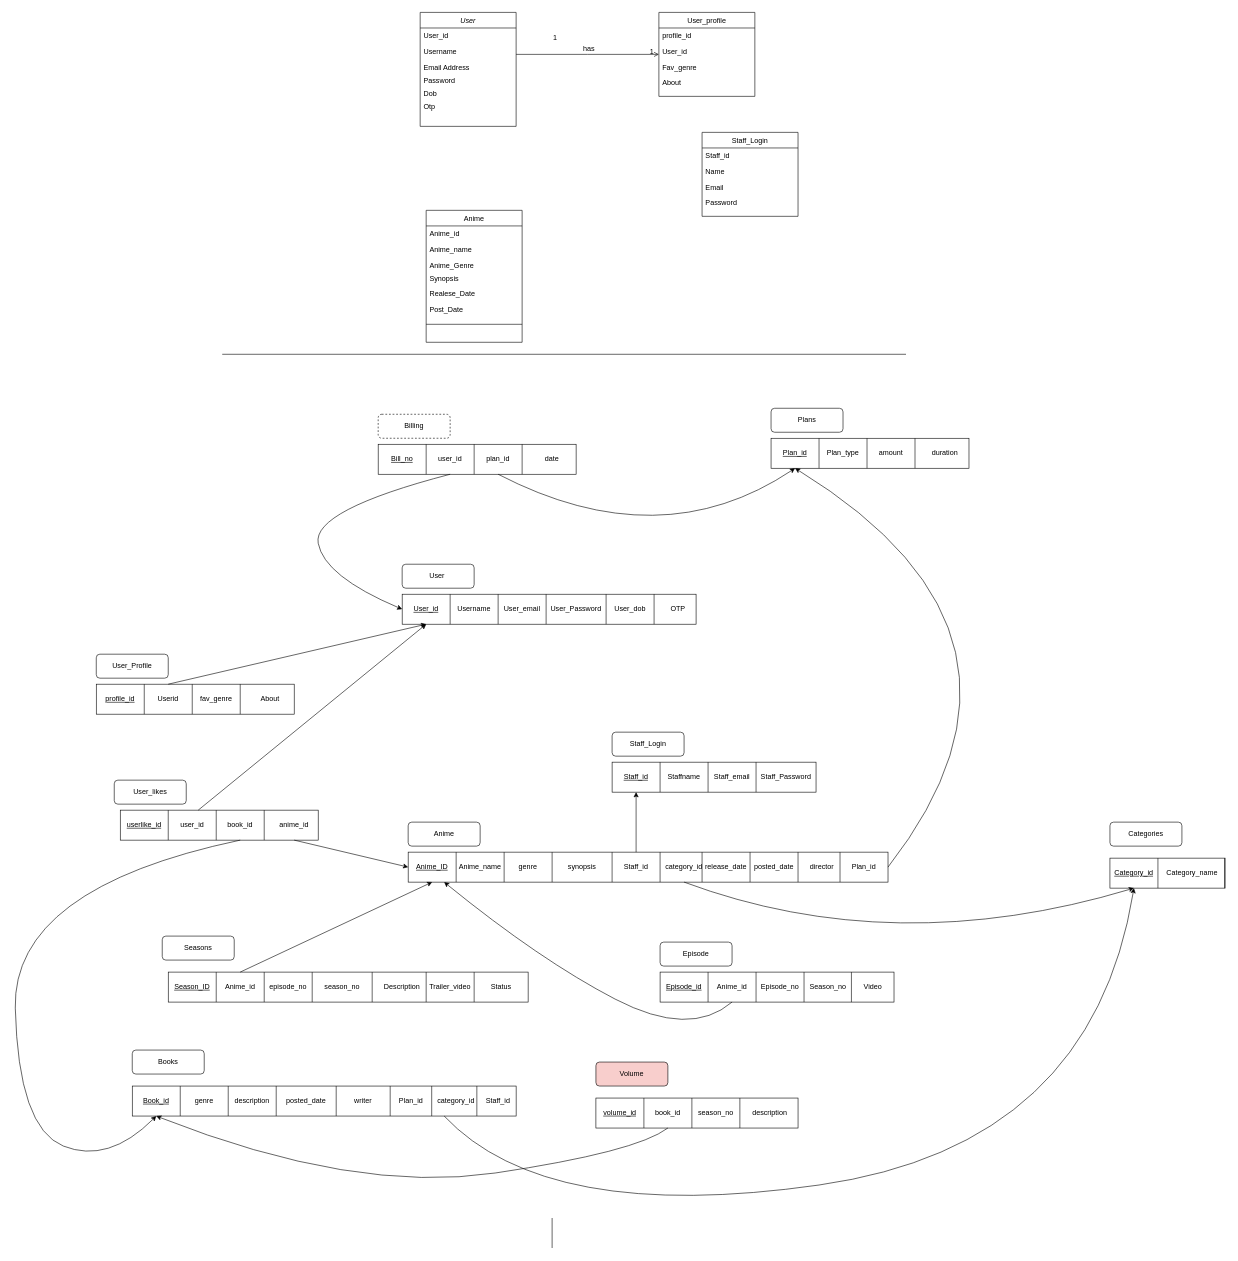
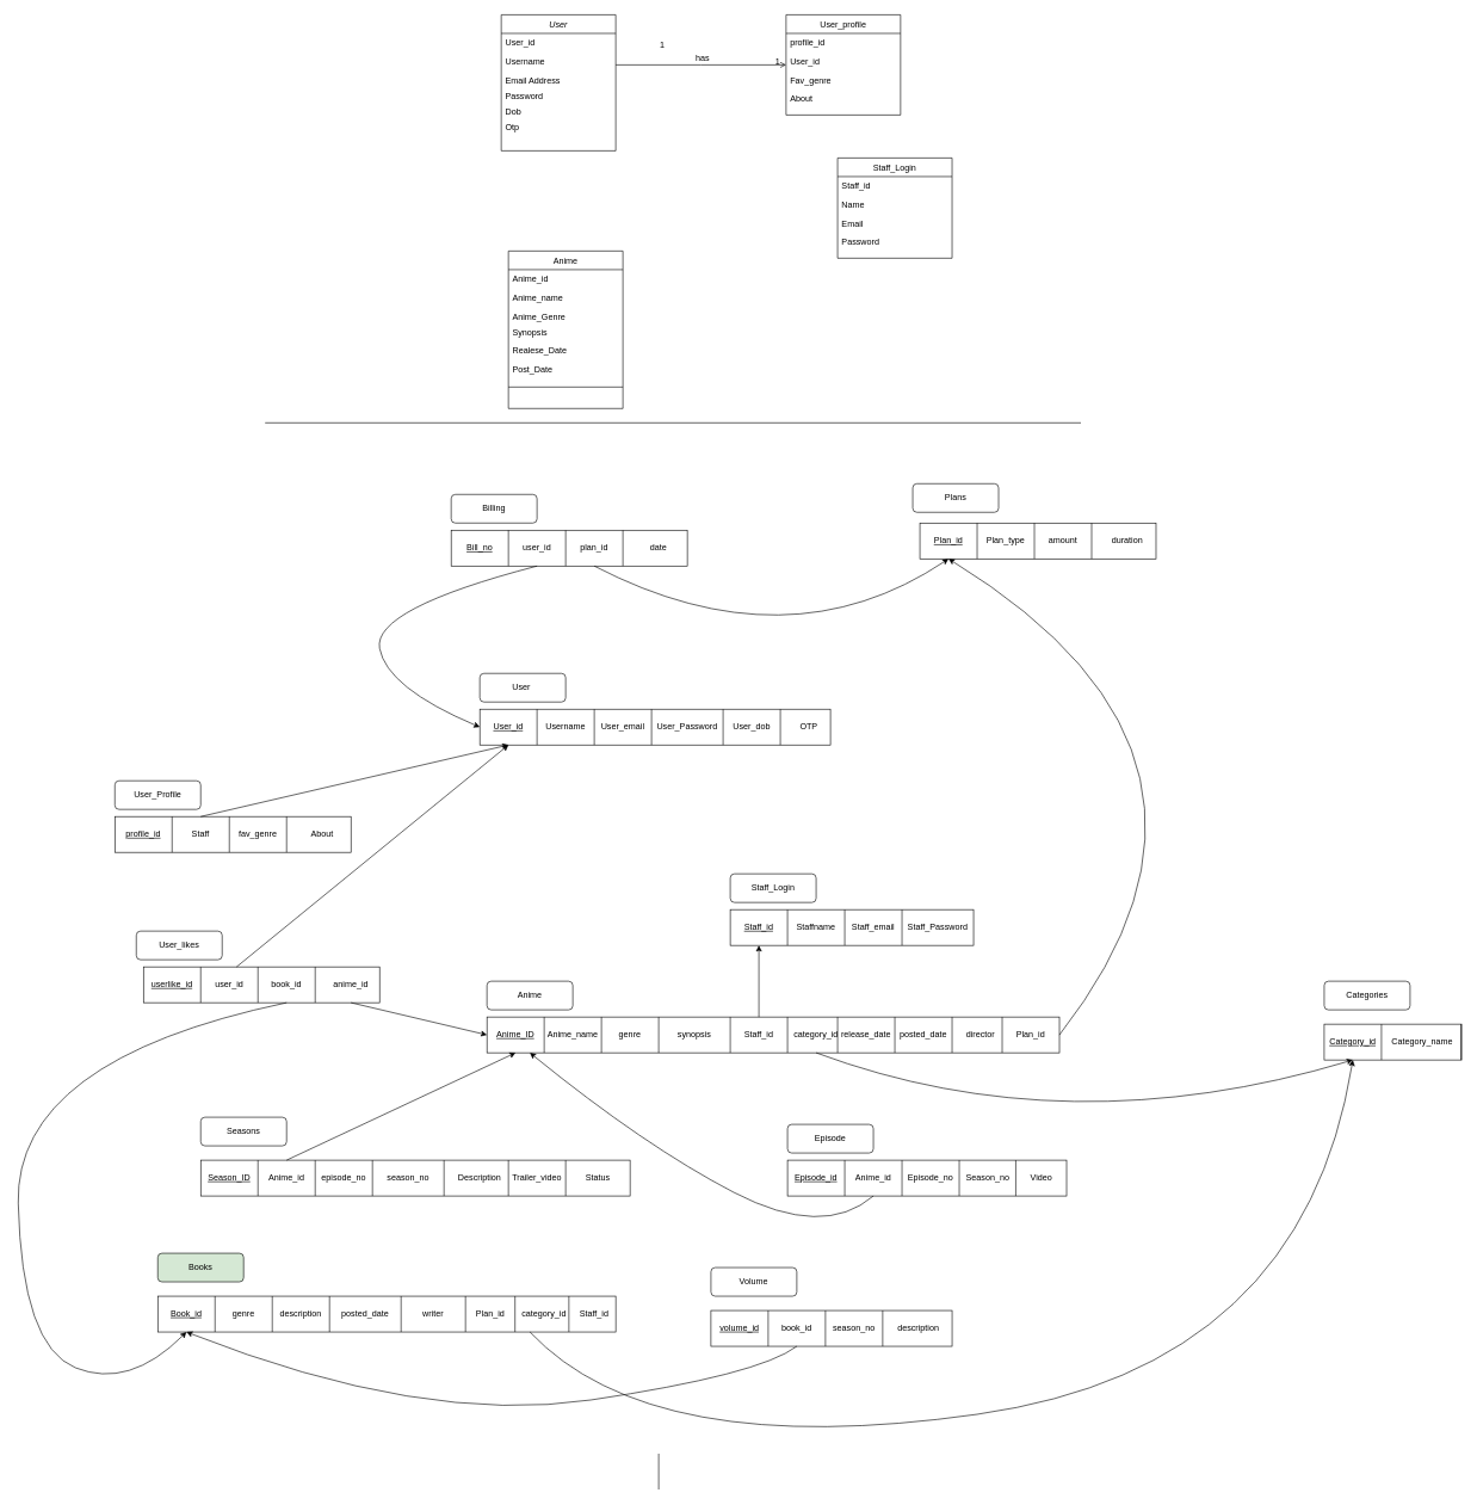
- <mxCell id="167" value="Plans" style="rounded=1;whiteSpace=wrap;html=1;" vertex="1" parent="1"><mxGeometry x="1285" y="680" width="120" height="40" as="geometry" /></mxCell>
+ <mxCell id="167" value="Plans" style="rounded=1;whiteSpace=wrap;html=1;" vertex="1" parent="1"><mxGeometry x="1275" y="675" width="120" height="40" as="geometry" /></mxCell>
- <mxCell id="148" value="Billing" style="rounded=1;whiteSpace=wrap;html=1;dashed=1;" vertex="1" parent="1"><mxGeometry x="630" y="690" width="120" height="40" as="geometry" /></mxCell>
+ <mxCell id="148" value="Billing" style="rounded=1;whiteSpace=wrap;html=1;" vertex="1" parent="1"><mxGeometry x="630" y="690" width="120" height="40" as="geometry" /></mxCell>
- <mxCell id="48" value="&lt;div style=&quot;text-align: left&quot;&gt;&lt;span&gt;Userid&lt;/span&gt;&lt;/div&gt;" style="text;html=1;strokeColor=none;fillColor=none;align=center;verticalAlign=middle;whiteSpace=wrap;rounded=0;" vertex="1" parent="1"><mxGeometry x="240" y="1140" width="80" height="50" as="geometry" /></mxCell>
+ <mxCell id="48" value="&lt;div style=&quot;text-align: left&quot;&gt;&lt;span&gt;Staff&lt;/span&gt;&lt;/div&gt;" style="text;html=1;strokeColor=none;fillColor=none;align=center;verticalAlign=middle;whiteSpace=wrap;rounded=0;" vertex="1" parent="1"><mxGeometry x="240" y="1140" width="80" height="50" as="geometry" /></mxCell>
- <mxCell id="73" value="Seasons" style="rounded=1;whiteSpace=wrap;html=1;" vertex="1" parent="1"><mxGeometry x="270" y="1560" width="120" height="40" as="geometry" /></mxCell>
+ <mxCell id="73" value="Seasons" style="rounded=1;whiteSpace=wrap;html=1;" vertex="1" parent="1"><mxGeometry x="280" y="1560" width="120" height="40" as="geometry" /></mxCell>
- <mxCell id="119" value="Books" style="rounded=1;whiteSpace=wrap;html=1;" vertex="1" parent="1"><mxGeometry x="220" y="1750" width="120" height="40" as="geometry" /></mxCell>
+ <mxCell id="119" value="Books" style="rounded=1;whiteSpace=wrap;html=1;fillColor=#d5e8d4;" vertex="1" parent="1"><mxGeometry x="220" y="1750" width="120" height="40" as="geometry" /></mxCell>
- <mxCell id="130" value="Volume" style="rounded=1;whiteSpace=wrap;html=1;fillColor=#f8cecc;" vertex="1" parent="1"><mxGeometry x="993" y="1770" width="120" height="40" as="geometry" /></mxCell>
+ <mxCell id="130" value="Volume" style="rounded=1;whiteSpace=wrap;html=1;" vertex="1" parent="1"><mxGeometry x="993" y="1770" width="120" height="40" as="geometry" /></mxCell>
